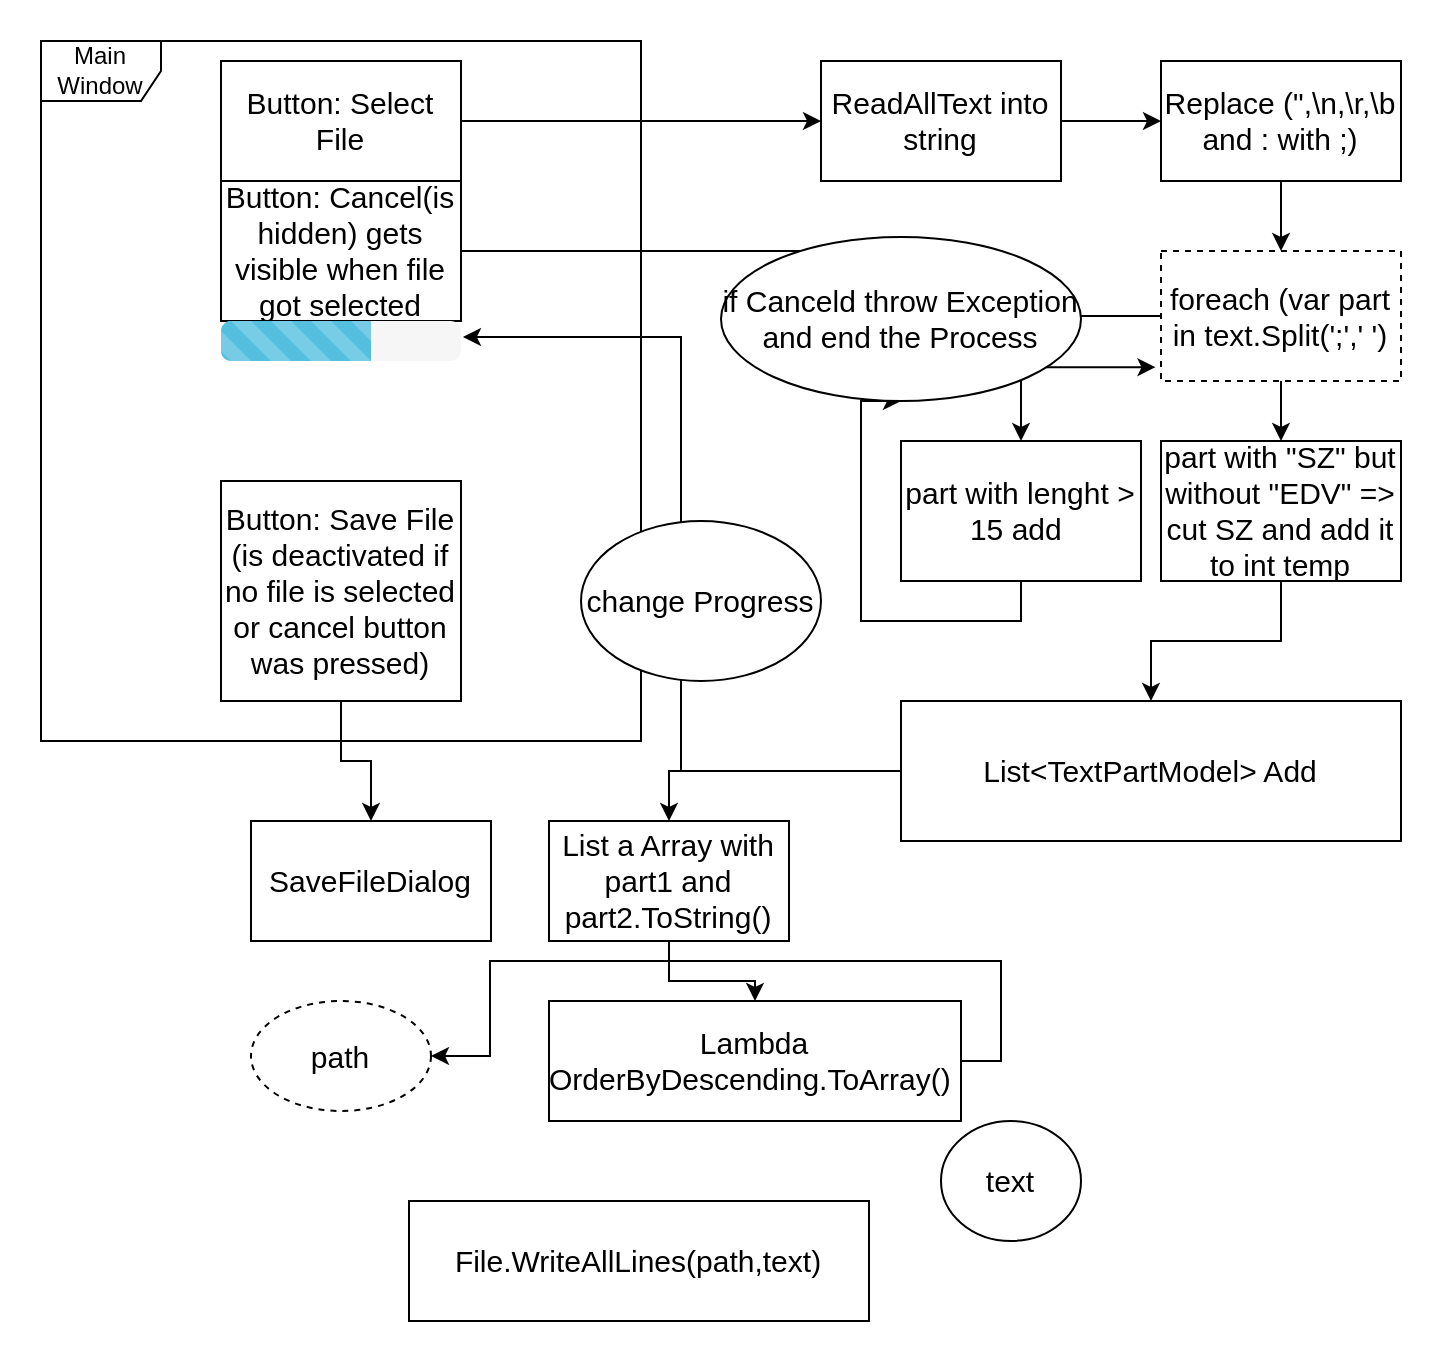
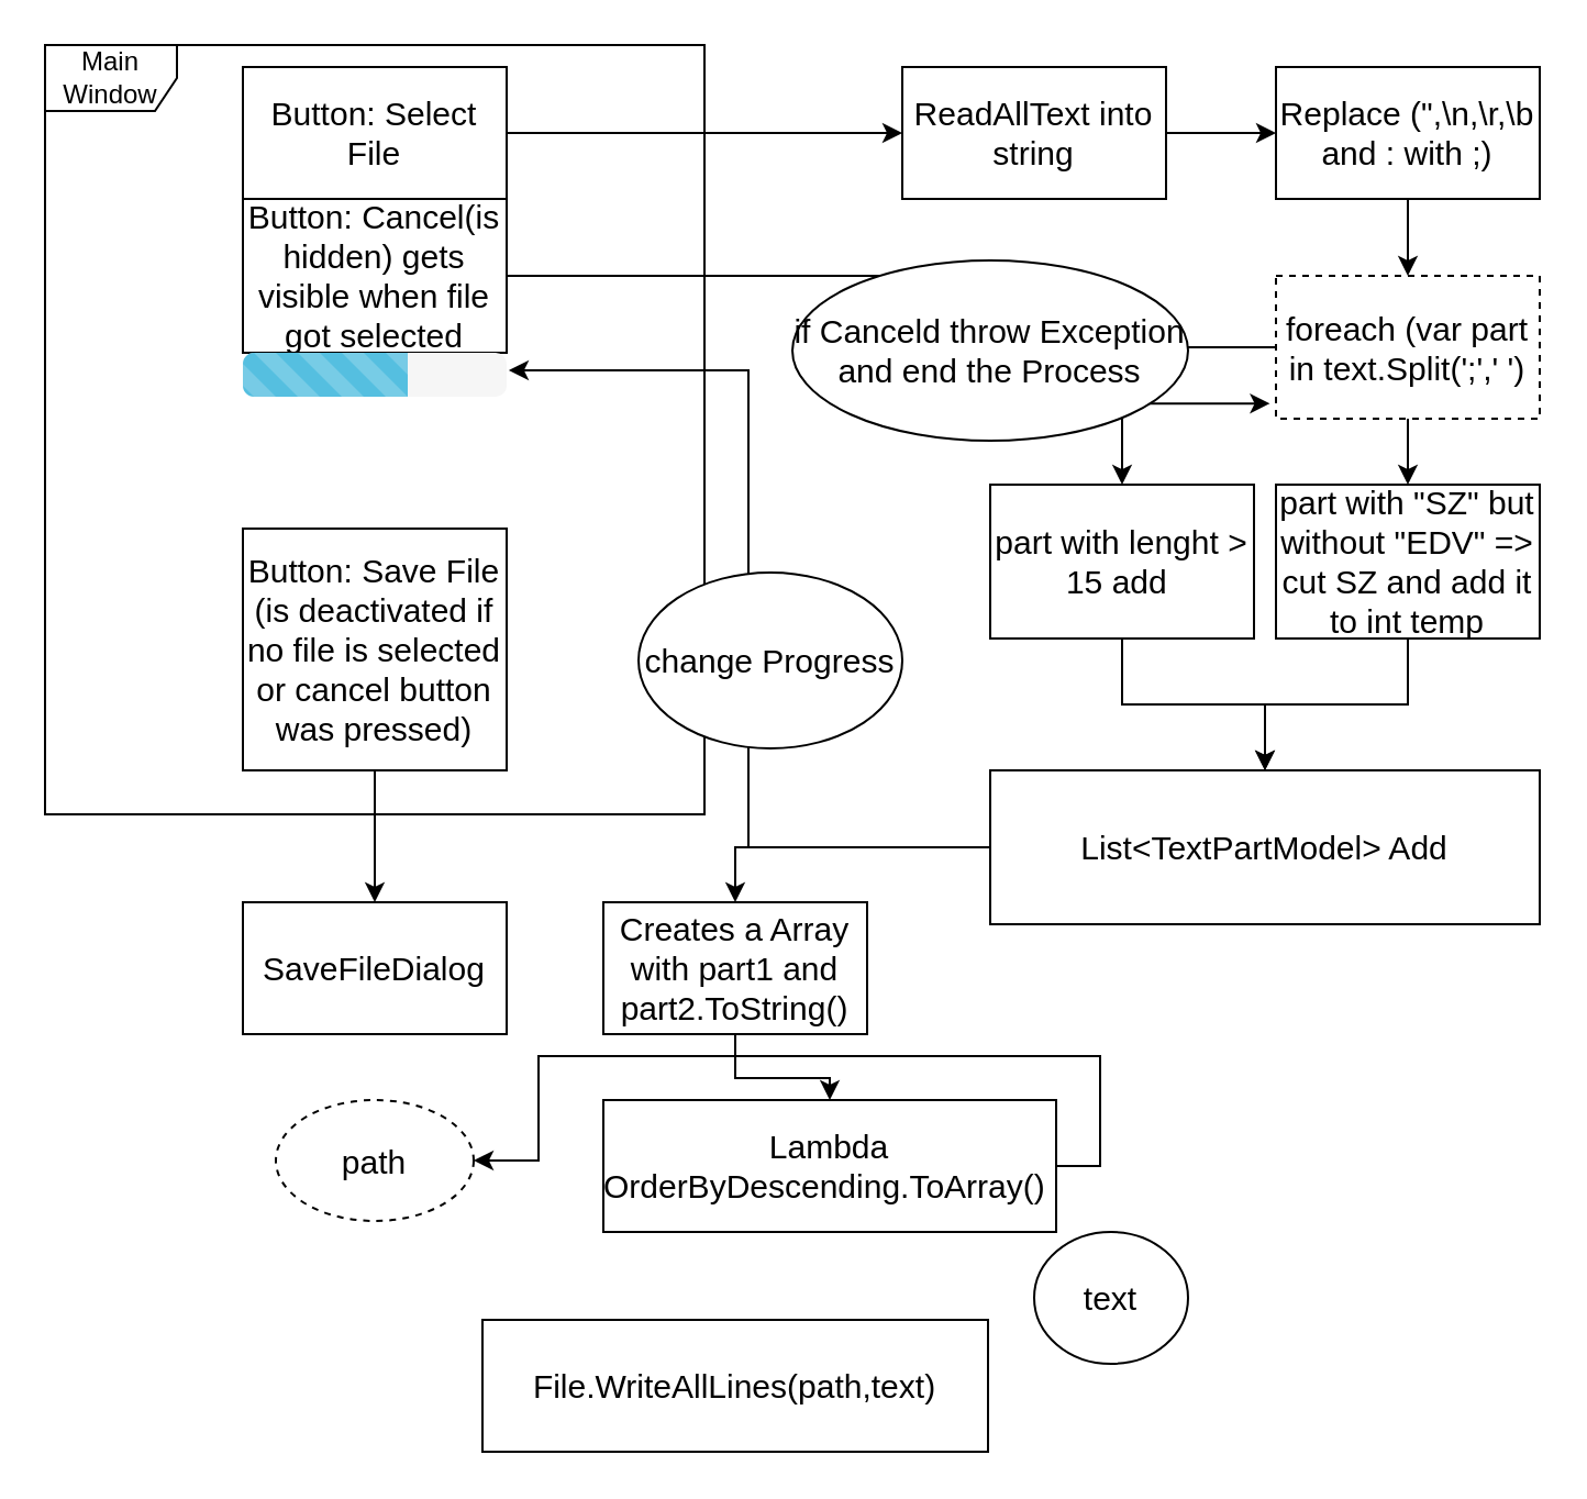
- <mxCell id="20" style="edgeStyle=orthogonalEdgeStyle;rounded=0;orthogonalLoop=1;jettySize=auto;html=1;exitX=0.5;exitY=1;exitDx=0;exitDy=0;fontSize=15;" parent="1" source="21" target="25" edge="1"><mxGeometry relative="1" as="geometry" /></mxCell>
+ <mxCell id="20" style="edgeStyle=orthogonalEdgeStyle;rounded=0;orthogonalLoop=1;jettySize=auto;html=1;exitX=0.5;exitY=1;exitDx=0;exitDy=0;entryX=0.5;entryY=0;entryDx=0;entryDy=0;fontSize=15;" parent="1" source="21" target="24" edge="1"><mxGeometry relative="1" as="geometry" /></mxCell>
- <mxCell id="26" value="SaveFileDialog" style="rounded=0;whiteSpace=wrap;html=1;fontSize=15;strokeColor=default;strokeWidth=1;" parent="1" vertex="1"><mxGeometry x="125" y="410" width="120" height="60" as="geometry" /></mxCell>
+ <mxCell id="26" value="SaveFileDialog" style="rounded=0;whiteSpace=wrap;html=1;fontSize=15;strokeColor=default;strokeWidth=1;" parent="1" vertex="1"><mxGeometry x="110" y="410" width="120" height="60" as="geometry" /></mxCell>
- <mxCell id="28" value="List a Array with part1 and part2.ToString()" style="rounded=0;whiteSpace=wrap;html=1;fontSize=15;strokeColor=default;strokeWidth=1;" parent="1" vertex="1"><mxGeometry x="274" y="410" width="120" height="60" as="geometry" /></mxCell>
+ <mxCell id="28" value="Creates a Array with part1 and part2.ToString()" style="rounded=0;whiteSpace=wrap;html=1;fontSize=15;strokeColor=default;strokeWidth=1;" parent="1" vertex="1"><mxGeometry x="274" y="410" width="120" height="60" as="geometry" /></mxCell>
- <mxCell id="31" value="File.WriteAllLines(path,text)" style="rounded=0;whiteSpace=wrap;html=1;fontSize=15;strokeColor=default;strokeWidth=1;" parent="1" vertex="1"><mxGeometry x="204" y="600" width="230" height="60" as="geometry" /></mxCell>
+ <mxCell id="31" value="File.WriteAllLines(path,text)" style="rounded=0;whiteSpace=wrap;html=1;fontSize=15;strokeColor=default;strokeWidth=1;" parent="1" vertex="1"><mxGeometry x="219" y="600" width="230" height="60" as="geometry" /></mxCell>
